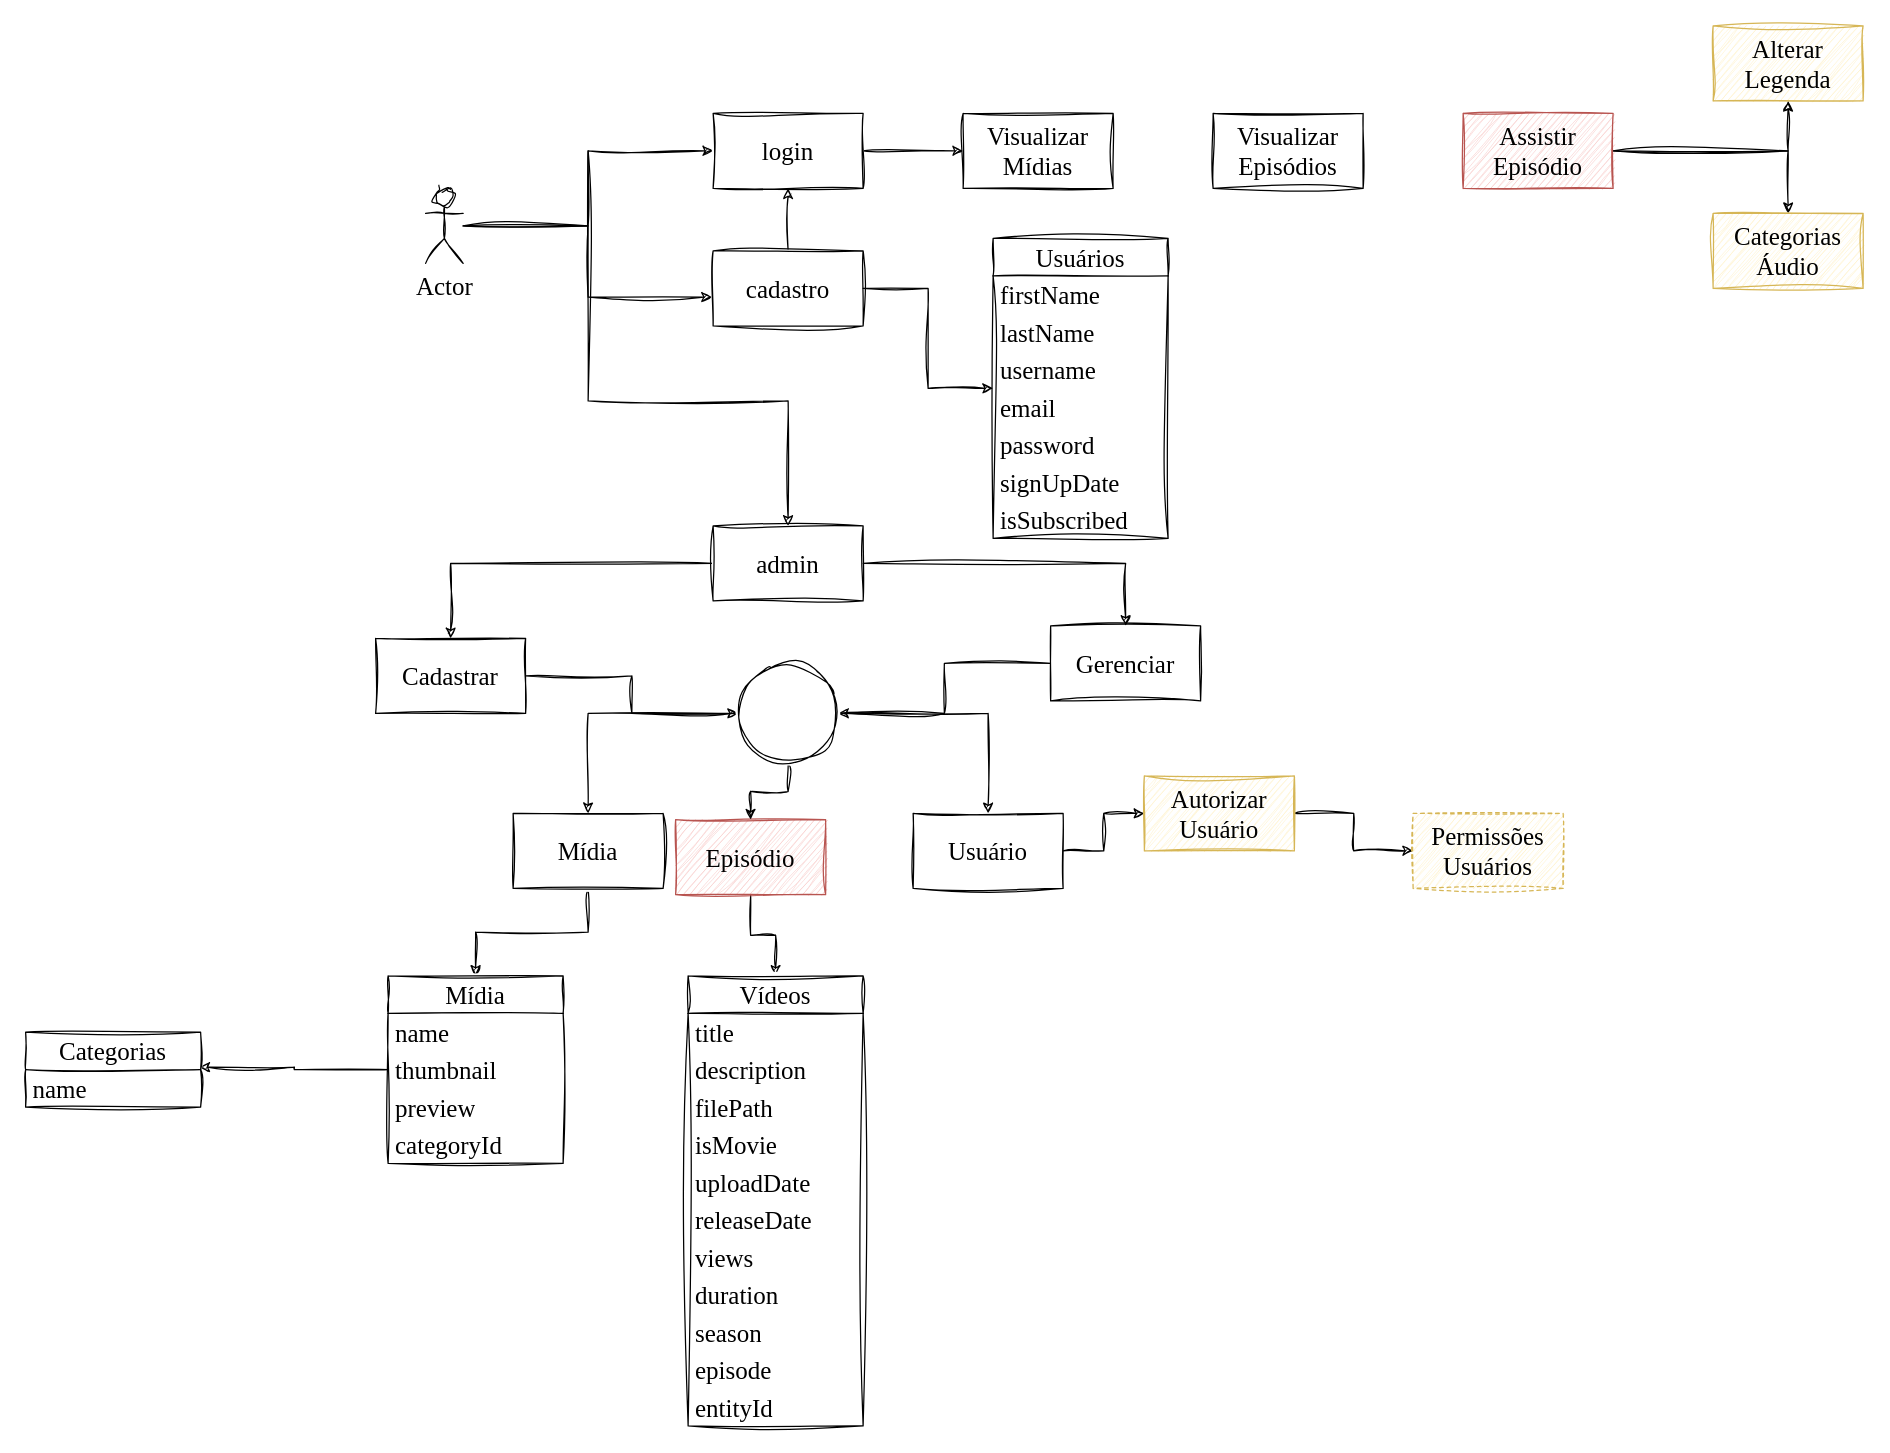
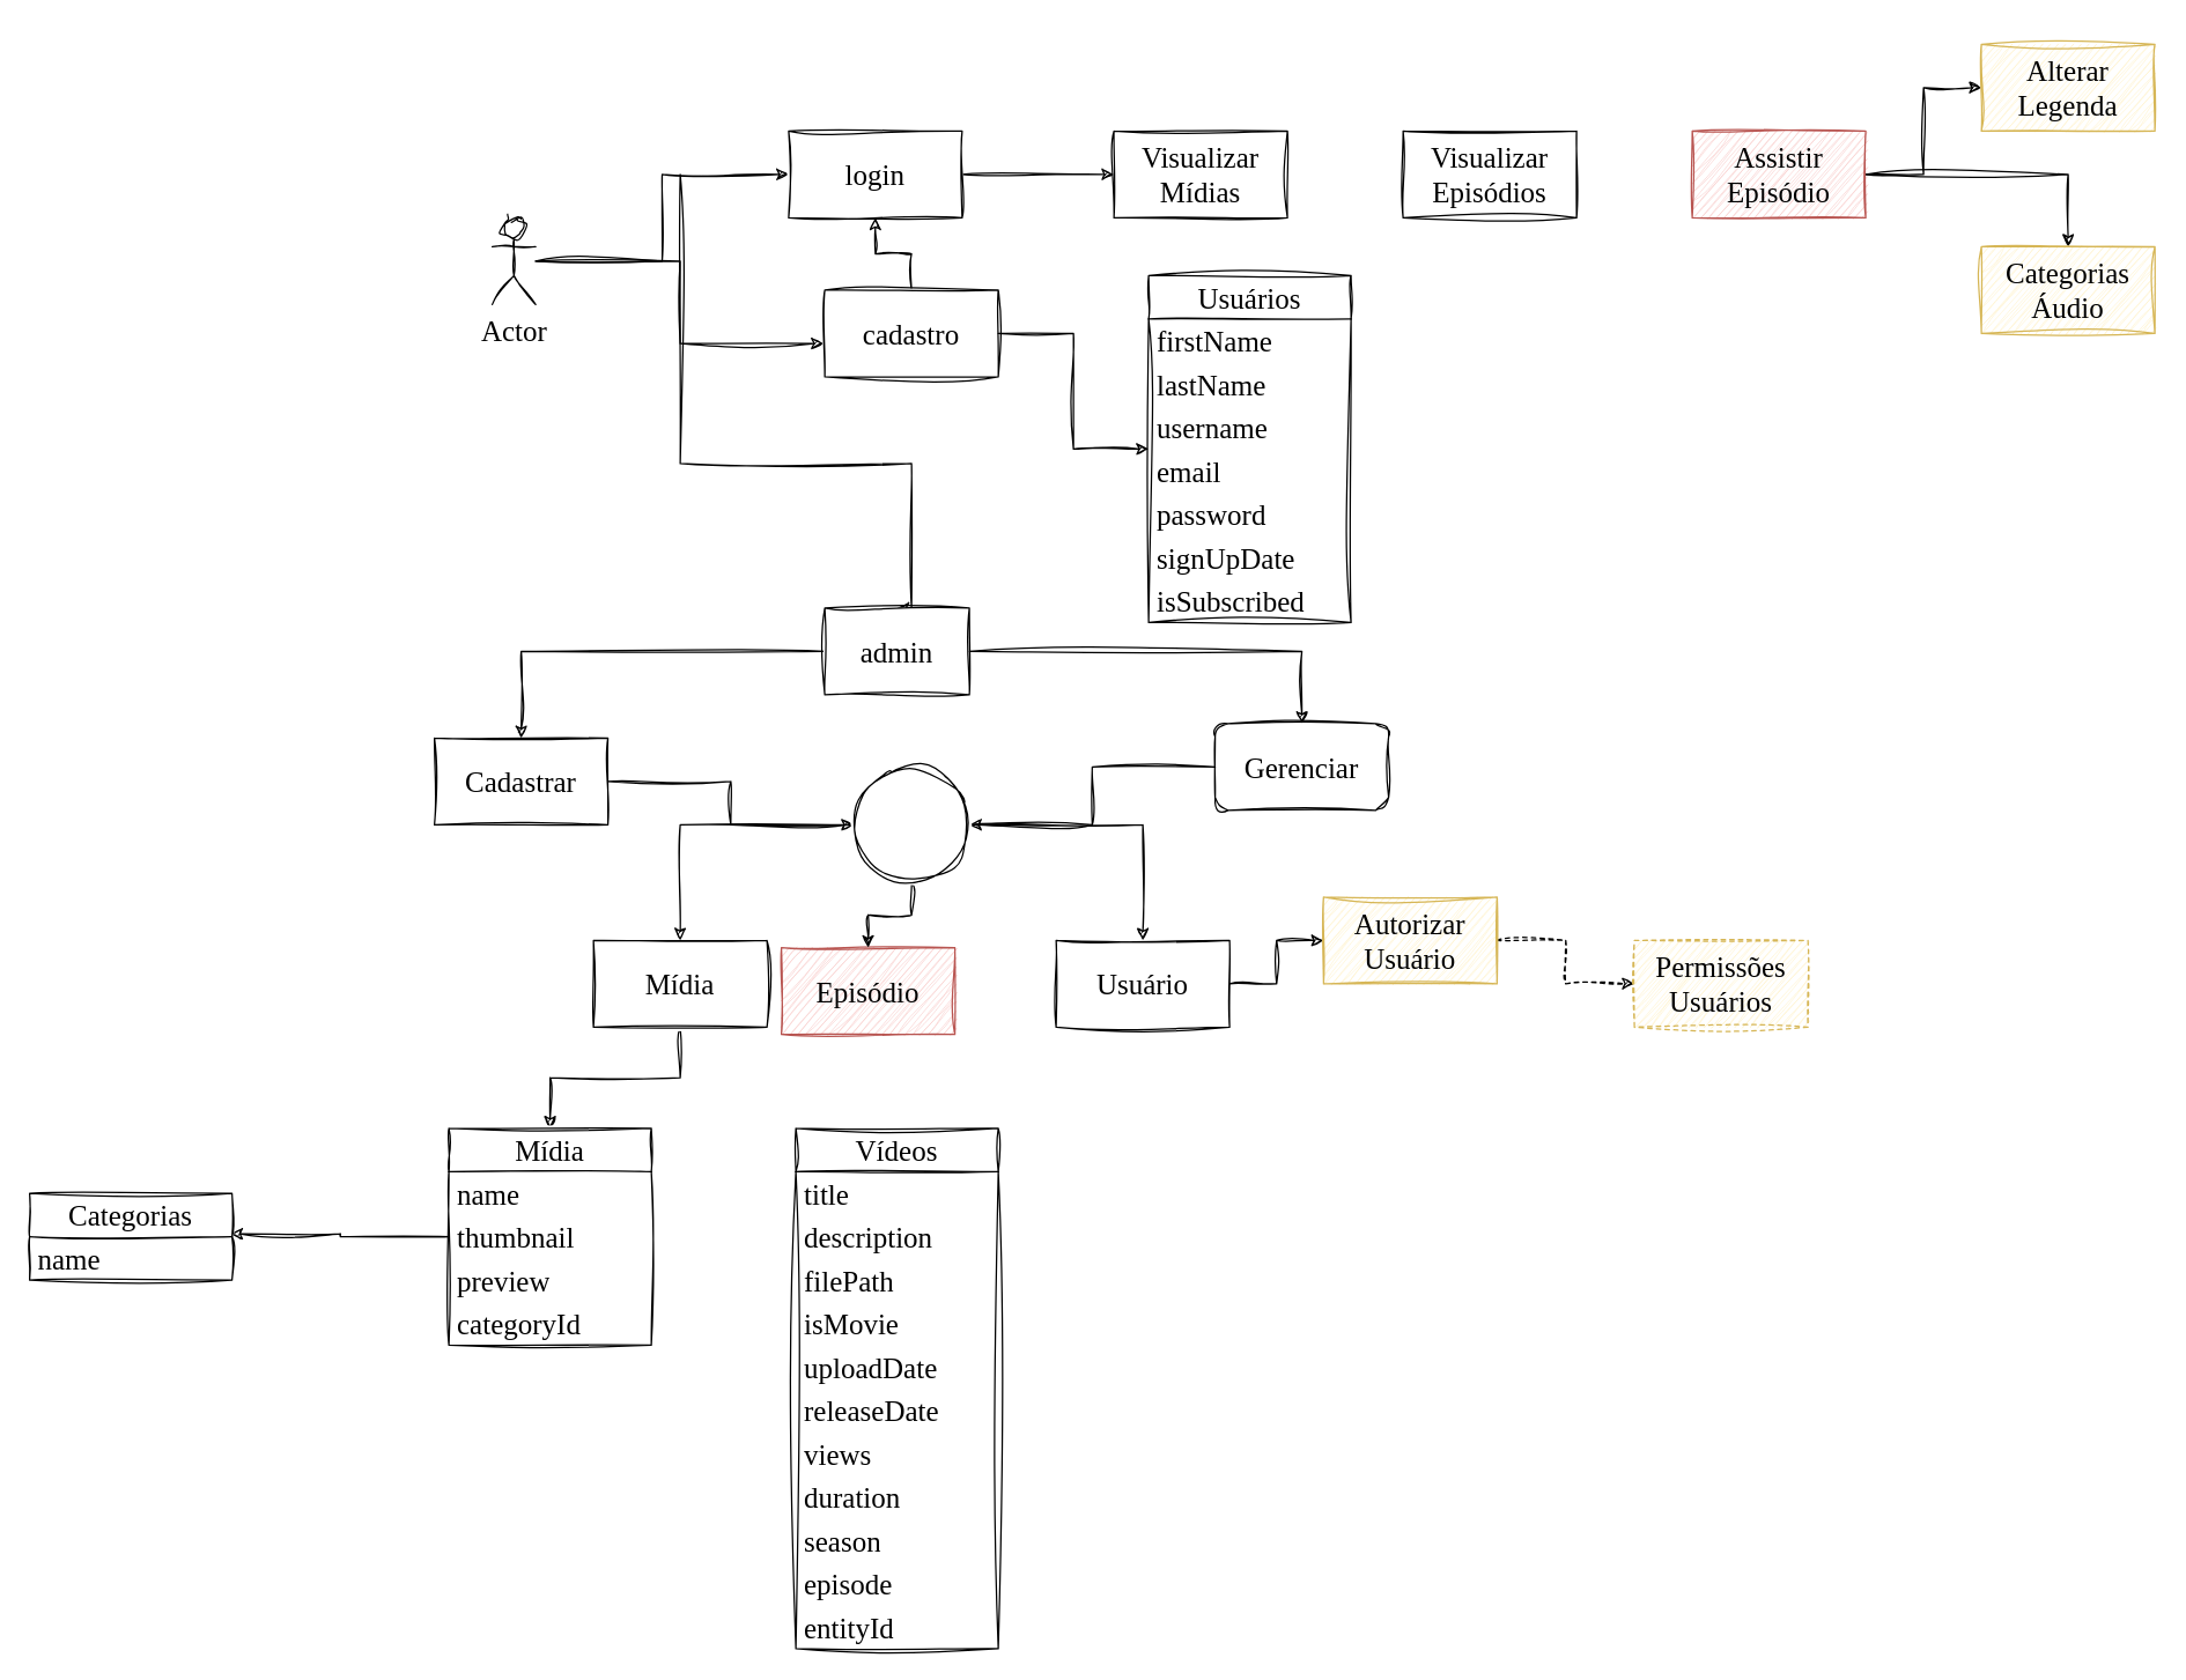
- <mxCell id="36" value="Alterar Legenda" style="rounded=0;whiteSpace=wrap;html=1;sketch=1;hachureGap=4;jiggle=2;curveFitting=1;fontFamily=Architects Daughter;fontSource=https%3A%2F%2Ffonts.googleapis.com%2Fcss%3Ffamily%3DArchitects%2BDaughter;fontSize=20;fillColor=#fff2cc;strokeColor=#d6b656;" vertex="1" parent="1"><mxGeometry x="1370" y="20" width="120" height="60" as="geometry" /></mxCell>
+ <mxCell id="36" value="Alterar Legenda" style="rounded=0;whiteSpace=wrap;html=1;sketch=1;hachureGap=4;jiggle=2;curveFitting=1;fontFamily=Architects Daughter;fontSource=https%3A%2F%2Ffonts.googleapis.com%2Fcss%3Ffamily%3DArchitects%2BDaughter;fontSize=20;fillColor=#fff2cc;strokeColor=#d6b656;" vertex="1" parent="1"><mxGeometry x="1370" y="30" width="120" height="60" as="geometry" /></mxCell>
- <mxCell id="6" value="login" style="rounded=0;whiteSpace=wrap;html=1;sketch=1;hachureGap=4;jiggle=2;curveFitting=1;fontFamily=Architects Daughter;fontSource=https%3A%2F%2Ffonts.googleapis.com%2Fcss%3Ffamily%3DArchitects%2BDaughter;fontSize=20;" vertex="1" parent="1"><mxGeometry x="570" y="90" width="120" height="60" as="geometry" /></mxCell>
+ <mxCell id="6" value="login" style="rounded=0;whiteSpace=wrap;html=1;sketch=1;hachureGap=4;jiggle=2;curveFitting=1;fontFamily=Architects Daughter;fontSource=https%3A%2F%2Ffonts.googleapis.com%2Fcss%3Ffamily%3DArchitects%2BDaughter;fontSize=20;" vertex="1" parent="1"><mxGeometry x="545" y="90" width="120" height="60" as="geometry" /></mxCell>
- <mxCell id="15" value="admin" style="rounded=0;whiteSpace=wrap;html=1;sketch=1;hachureGap=4;jiggle=2;curveFitting=1;fontFamily=Architects Daughter;fontSource=https%3A%2F%2Ffonts.googleapis.com%2Fcss%3Ffamily%3DArchitects%2BDaughter;fontSize=20;" vertex="1" parent="1"><mxGeometry x="570" y="420" width="120" height="60" as="geometry" /></mxCell>
+ <mxCell id="15" value="admin" style="rounded=0;whiteSpace=wrap;html=1;sketch=1;hachureGap=4;jiggle=2;curveFitting=1;fontFamily=Architects Daughter;fontSource=https%3A%2F%2Ffonts.googleapis.com%2Fcss%3Ffamily%3DArchitects%2BDaughter;fontSize=20;" vertex="1" parent="1"><mxGeometry x="570" y="420" width="100" height="60" as="geometry" /></mxCell>
- <mxCell id="23" value="Gerenciar" style="rounded=0;whiteSpace=wrap;html=1;sketch=1;hachureGap=4;jiggle=2;curveFitting=1;fontFamily=Architects Daughter;fontSource=https%3A%2F%2Ffonts.googleapis.com%2Fcss%3Ffamily%3DArchitects%2BDaughter;fontSize=20;" vertex="1" parent="1"><mxGeometry x="840" y="500" width="120" height="60" as="geometry" /></mxCell>
+ <mxCell id="23" value="Gerenciar" style="whiteSpace=wrap;html=1;sketch=1;hachureGap=4;jiggle=2;curveFitting=1;fontFamily=Architects Daughter;fontSource=https%3A%2F%2Ffonts.googleapis.com%2Fcss%3Ffamily%3DArchitects%2BDaughter;fontSize=20;rounded=1;" vertex="1" parent="1"><mxGeometry x="840" y="500" width="120" height="60" as="geometry" /></mxCell>
- <mxCell id="30" value="" style="edgeStyle=orthogonalEdgeStyle;rounded=0;sketch=1;hachureGap=4;jiggle=2;curveFitting=1;orthogonalLoop=1;jettySize=auto;html=1;fontFamily=Architects Daughter;fontSource=https%3A%2F%2Ffonts.googleapis.com%2Fcss%3Ffamily%3DArchitects%2BDaughter;fontSize=16;" edge="1" parent="1" source="31" target="32"><mxGeometry relative="1" as="geometry" /></mxCell>
+ <mxCell id="30" value="" style="edgeStyle=orthogonalEdgeStyle;rounded=0;sketch=1;hachureGap=4;jiggle=2;curveFitting=1;orthogonalLoop=1;jettySize=auto;html=1;fontFamily=Architects Daughter;fontSource=https%3A%2F%2Ffonts.googleapis.com%2Fcss%3Ffamily%3DArchitects%2BDaughter;fontSize=16;dashed=1;" edge="1" parent="1" source="31" target="32"><mxGeometry relative="1" as="geometry" /></mxCell>
- <mxCell id="18" style="edgeStyle=orthogonalEdgeStyle;rounded=0;sketch=1;hachureGap=4;jiggle=2;curveFitting=1;orthogonalLoop=1;jettySize=auto;html=1;entryX=0.5;entryY=0;entryDx=0;entryDy=0;fontFamily=Architects Daughter;fontSource=https%3A%2F%2Ffonts.googleapis.com%2Fcss%3Ffamily%3DArchitects%2BDaughter;fontSize=16;" edge="1" parent="1" source="19" target="52"><mxGeometry relative="1" as="geometry" /></mxCell>
